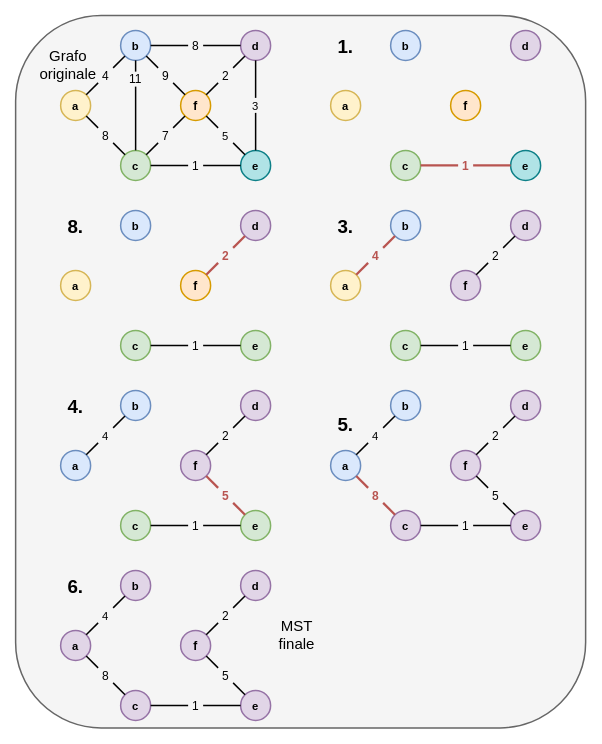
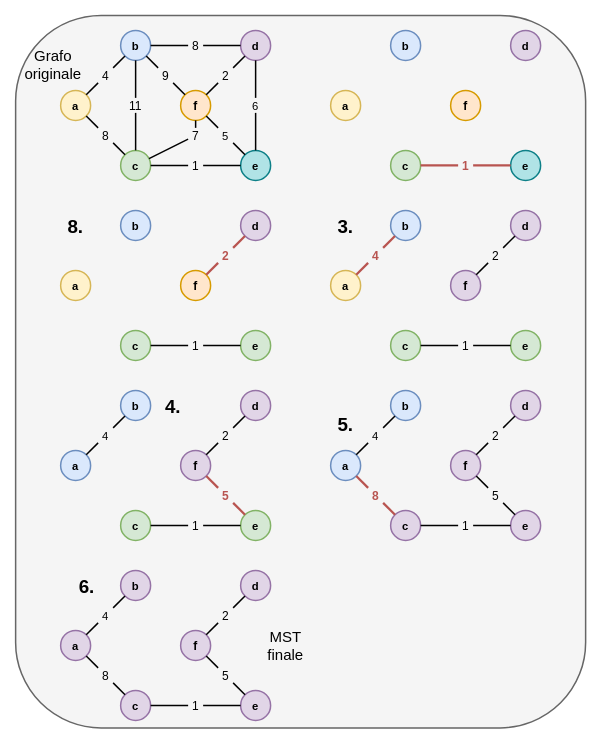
- <mxCell id="135" value="1." style="text;html=1;strokeColor=none;fillColor=none;align=center;verticalAlign=middle;whiteSpace=wrap;rounded=0;fontSize=25;fontColor=#000000;fontStyle=1" vertex="1" parent="1"><mxGeometry x="440" y="40" width="40" height="40" as="geometry" /></mxCell>
- <mxCell id="142" value="Grafo originale" style="text;html=1;strokeColor=none;fillColor=none;align=center;verticalAlign=middle;whiteSpace=wrap;rounded=0;fontSize=20;fontColor=#000000;" vertex="1" parent="1"><mxGeometry x="50" y="60" width="80" height="50" as="geometry" /></mxCell>
+ <mxCell id="142" value="Grafo originale" style="text;html=1;strokeColor=none;fillColor=none;align=center;verticalAlign=middle;whiteSpace=wrap;rounded=0;fontSize=20;fontColor=#000000;" vertex="1" parent="1"><mxGeometry x="30" y="60" width="80" height="50" as="geometry" /></mxCell>
- <mxCell id="19" value="11" style="text;html=1;strokeColor=none;fillColor=none;align=center;verticalAlign=middle;whiteSpace=wrap;rounded=0;fontSize=16;fontStyle=0" vertex="1" parent="1"><mxGeometry x="170" y="95" width="20" height="20" as="geometry" /></mxCell>
+ <mxCell id="19" value="11" style="text;html=1;strokeColor=none;fillColor=none;align=center;verticalAlign=middle;whiteSpace=wrap;rounded=0;fontSize=16;fontStyle=0" vertex="1" parent="1"><mxGeometry x="170" y="130" width="20" height="20" as="geometry" /></mxCell>
- <mxCell id="29" value="3" style="text;html=1;strokeColor=none;fillColor=none;align=center;verticalAlign=middle;whiteSpace=wrap;rounded=0;fontStyle=0;fontSize=15;" vertex="1" parent="1"><mxGeometry x="330" y="130" width="20" height="20" as="geometry" /></mxCell>
+ <mxCell id="29" value="6" style="text;html=1;strokeColor=none;fillColor=none;align=center;verticalAlign=middle;whiteSpace=wrap;rounded=0;fontStyle=0;fontSize=15;" vertex="1" parent="1"><mxGeometry x="330" y="130" width="20" height="20" as="geometry" /></mxCell>
- <mxCell id="25" value="7" style="text;html=1;strokeColor=none;fillColor=none;align=center;verticalAlign=middle;whiteSpace=wrap;rounded=0;fontSize=16;fontStyle=0" vertex="1" parent="1"><mxGeometry x="210" y="170" width="20" height="20" as="geometry" /></mxCell>
+ <mxCell id="25" value="7" style="text;html=1;strokeColor=none;fillColor=none;align=center;verticalAlign=middle;whiteSpace=wrap;rounded=0;fontSize=16;fontStyle=0" vertex="1" parent="1"><mxGeometry x="250" y="170" width="20" height="20" as="geometry" /></mxCell>
- <mxCell id="138" value="4." style="text;html=1;strokeColor=none;fillColor=none;align=center;verticalAlign=middle;whiteSpace=wrap;rounded=0;fontSize=25;fontColor=#000000;fontStyle=1" vertex="1" parent="1"><mxGeometry x="80" y="520" width="40" height="40" as="geometry" /></mxCell>
+ <mxCell id="138" value="4." style="text;html=1;strokeColor=none;fillColor=none;align=center;verticalAlign=middle;whiteSpace=wrap;rounded=0;fontSize=25;fontColor=#000000;fontStyle=1" vertex="1" parent="1"><mxGeometry x="210" y="520" width="40" height="40" as="geometry" /></mxCell>
- <mxCell id="139" value="6." style="text;html=1;strokeColor=none;fillColor=none;align=center;verticalAlign=middle;whiteSpace=wrap;rounded=0;fontSize=25;fontColor=#000000;fontStyle=1" vertex="1" parent="1"><mxGeometry x="80" y="760" width="40" height="40" as="geometry" /></mxCell>
+ <mxCell id="139" value="6." style="text;html=1;strokeColor=none;fillColor=none;align=center;verticalAlign=middle;whiteSpace=wrap;rounded=0;fontSize=25;fontColor=#000000;fontStyle=1" vertex="1" parent="1"><mxGeometry x="95" y="760" width="40" height="40" as="geometry" /></mxCell>
- <mxCell id="141" value="MST finale" style="text;html=1;strokeColor=none;fillColor=none;align=center;verticalAlign=middle;whiteSpace=wrap;rounded=0;fontSize=20;fontColor=#000000;" vertex="1" parent="1"><mxGeometry x="365" y="820" width="60" height="50" as="geometry" /></mxCell>
+ <mxCell id="141" value="MST finale" style="text;html=1;strokeColor=none;fillColor=none;align=center;verticalAlign=middle;whiteSpace=wrap;rounded=0;fontSize=20;fontColor=#000000;" vertex="1" parent="1"><mxGeometry x="350" y="835" width="60" height="50" as="geometry" /></mxCell>
